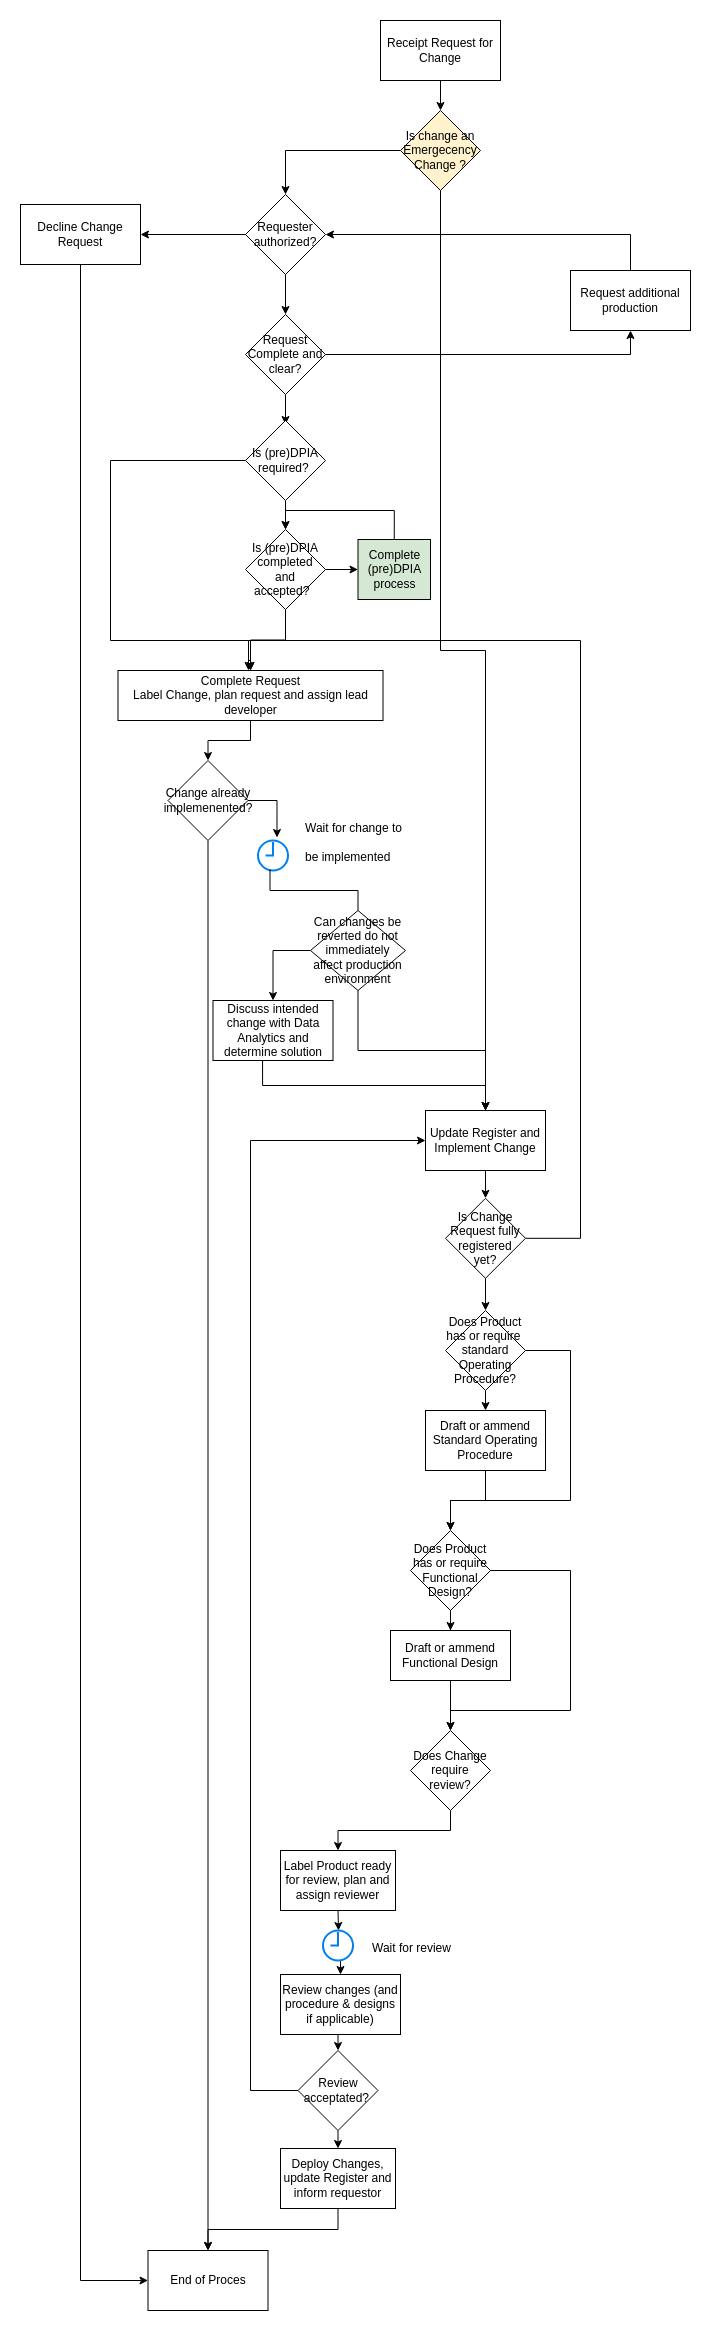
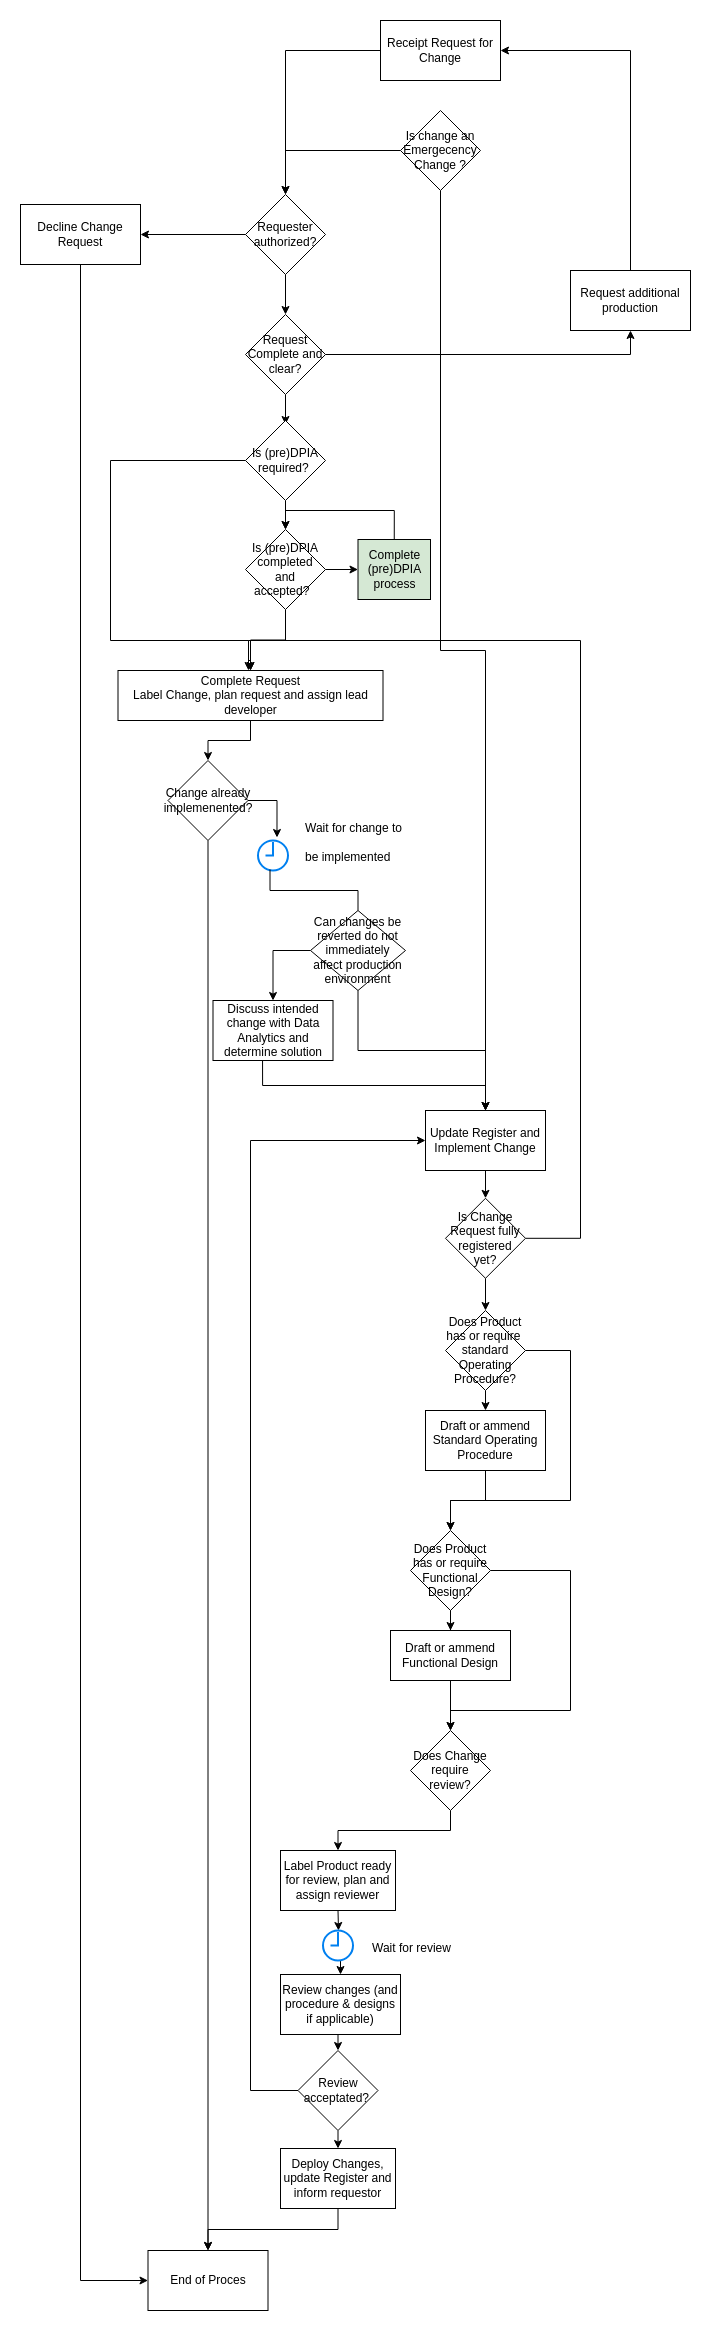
- <mxCell id="7" value="" style="edgeStyle=orthogonalEdgeStyle;rounded=0;orthogonalLoop=1;jettySize=auto;html=1;" edge="1" parent="1" source="8" target="23"><mxGeometry relative="1" as="geometry" /></mxCell>
+ <mxCell id="7" value="" style="edgeStyle=orthogonalEdgeStyle;rounded=0;orthogonalLoop=1;jettySize=auto;html=1;" edge="1" parent="1" source="8" target="2"><mxGeometry relative="1" as="geometry" /></mxCell>
- <mxCell id="23" value="Is change an Emergecency Change ?" style="rhombus;whiteSpace=wrap;html=1;fillColor=#fff2cc;" vertex="1" parent="1"><mxGeometry x="400" y="110" width="80" height="80" as="geometry" /></mxCell>
+ <mxCell id="23" value="Is change an Emergecency Change ?" style="rhombus;whiteSpace=wrap;html=1;" vertex="1" parent="1"><mxGeometry x="400" y="110" width="80" height="80" as="geometry" /></mxCell>
- <mxCell id="13" value="" style="edgeStyle=orthogonalEdgeStyle;rounded=0;orthogonalLoop=1;jettySize=auto;html=1;exitX=0.5;exitY=0;exitDx=0;exitDy=0;" edge="1" parent="1" source="12" target="2"><mxGeometry relative="1" as="geometry"><mxPoint x="180" y="250" as="sourcePoint" /><mxPoint x="150" y="250" as="targetPoint" /></mxGeometry></mxCell>
+ <mxCell id="13" value="" style="edgeStyle=orthogonalEdgeStyle;rounded=0;orthogonalLoop=1;jettySize=auto;html=1;entryX=1;entryY=0.5;entryDx=0;entryDy=0;exitX=0.5;exitY=0;exitDx=0;exitDy=0;" edge="1" parent="1" source="12" target="8"><mxGeometry relative="1" as="geometry"><mxPoint x="180" y="250" as="sourcePoint" /><mxPoint x="150" y="250" as="targetPoint" /></mxGeometry></mxCell>
